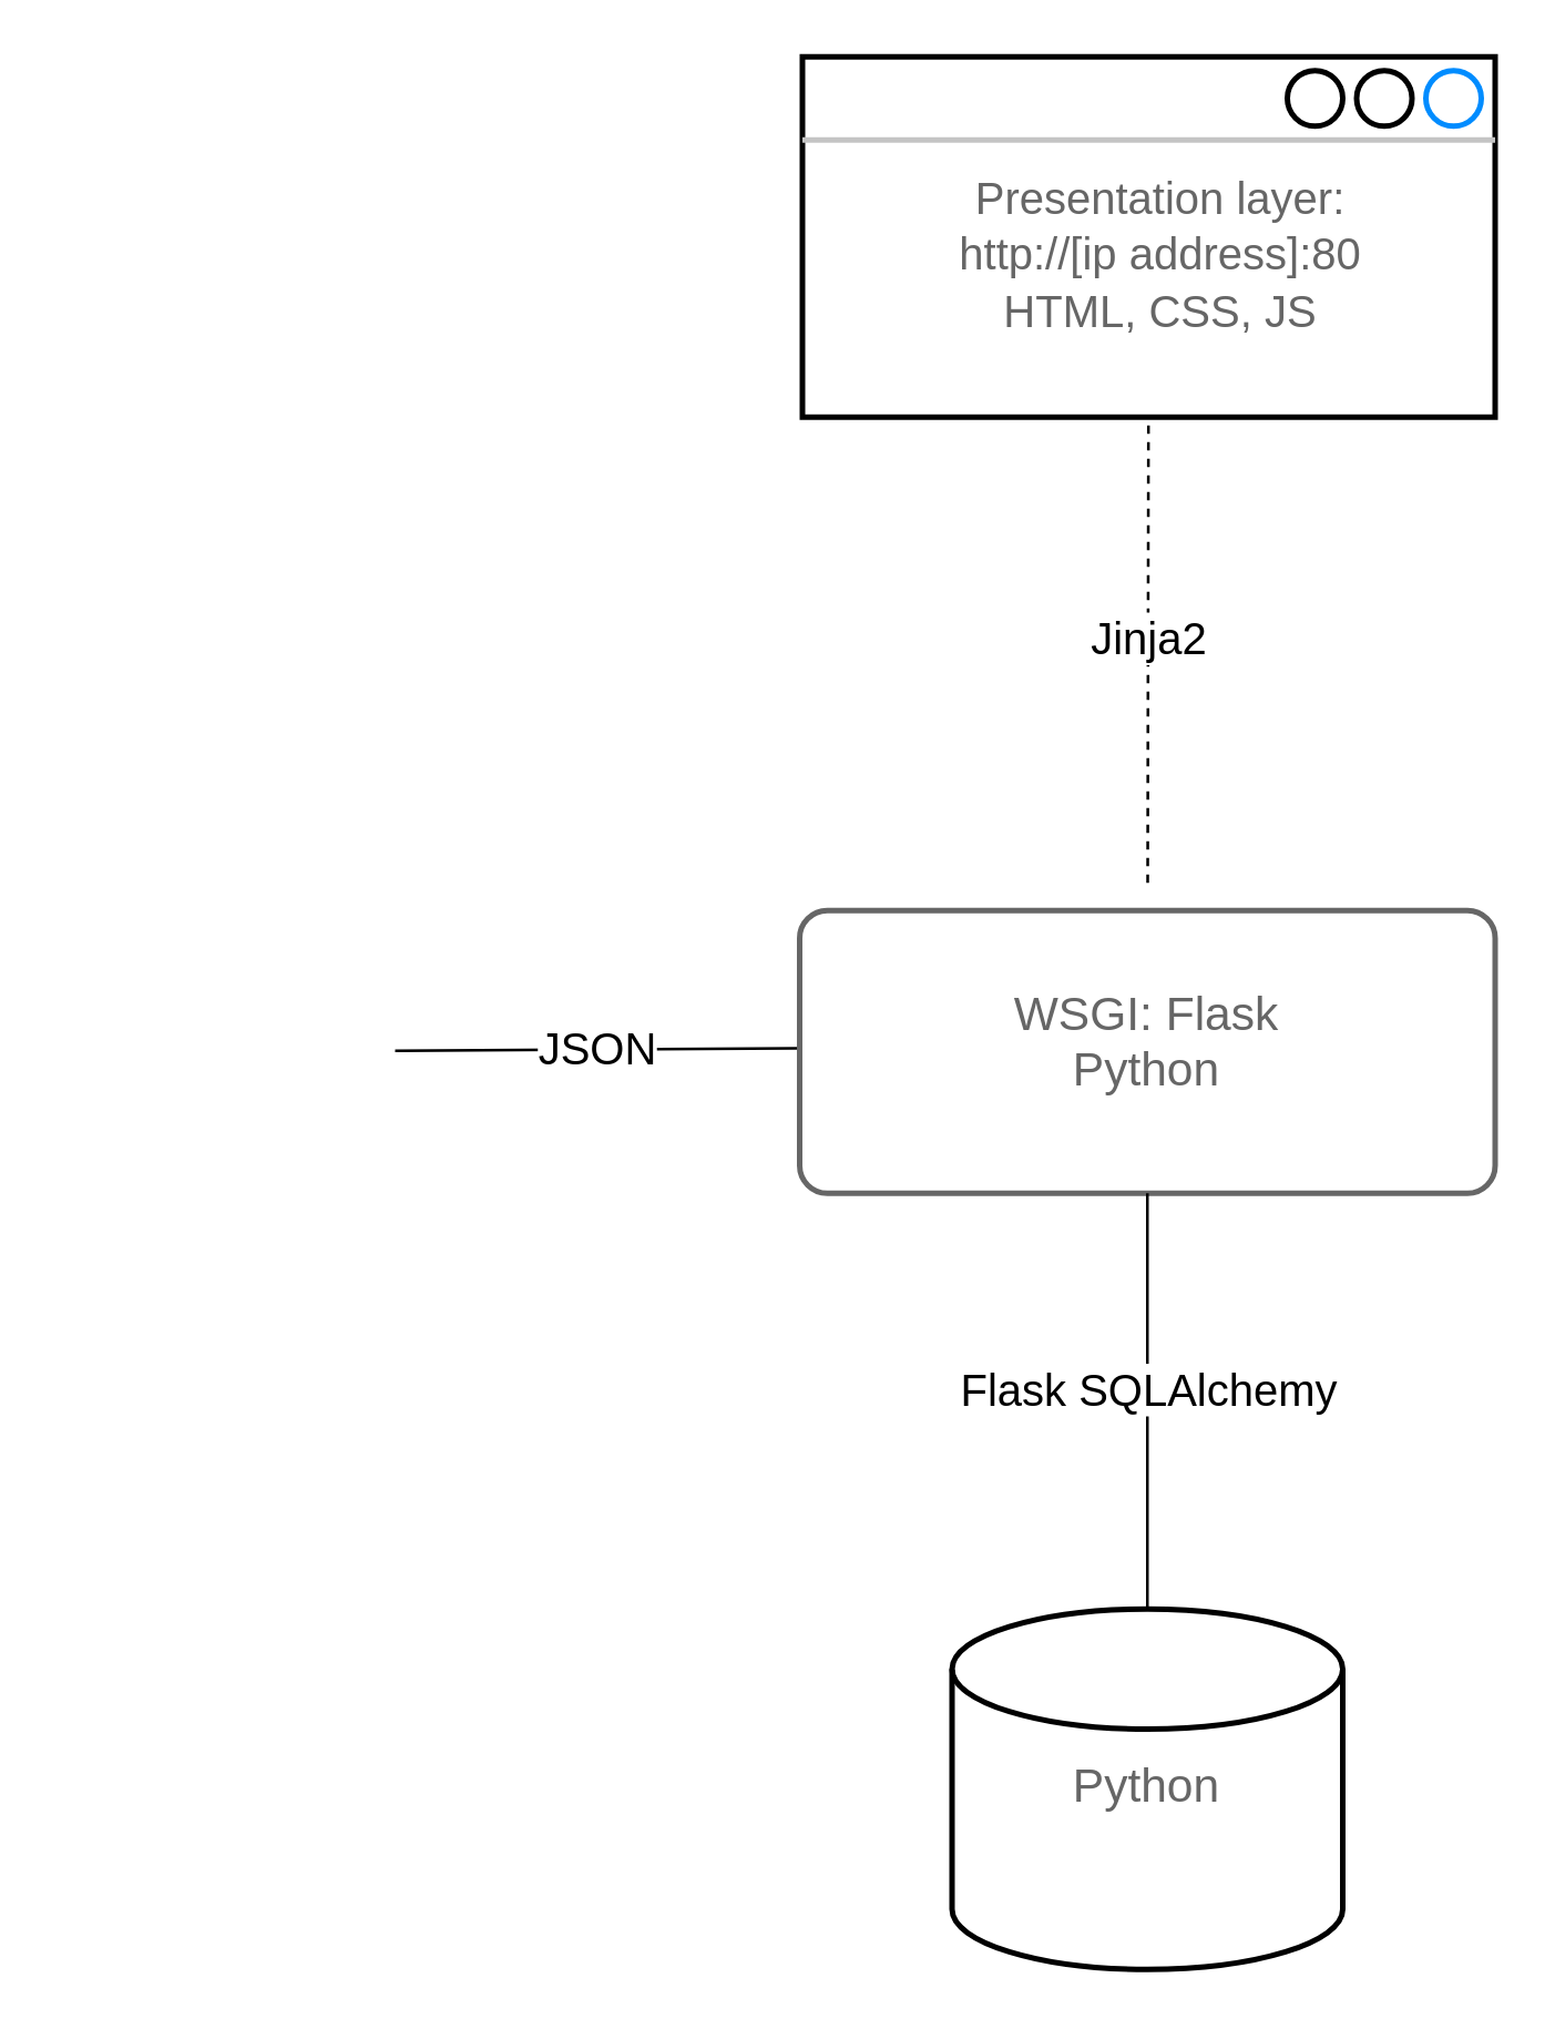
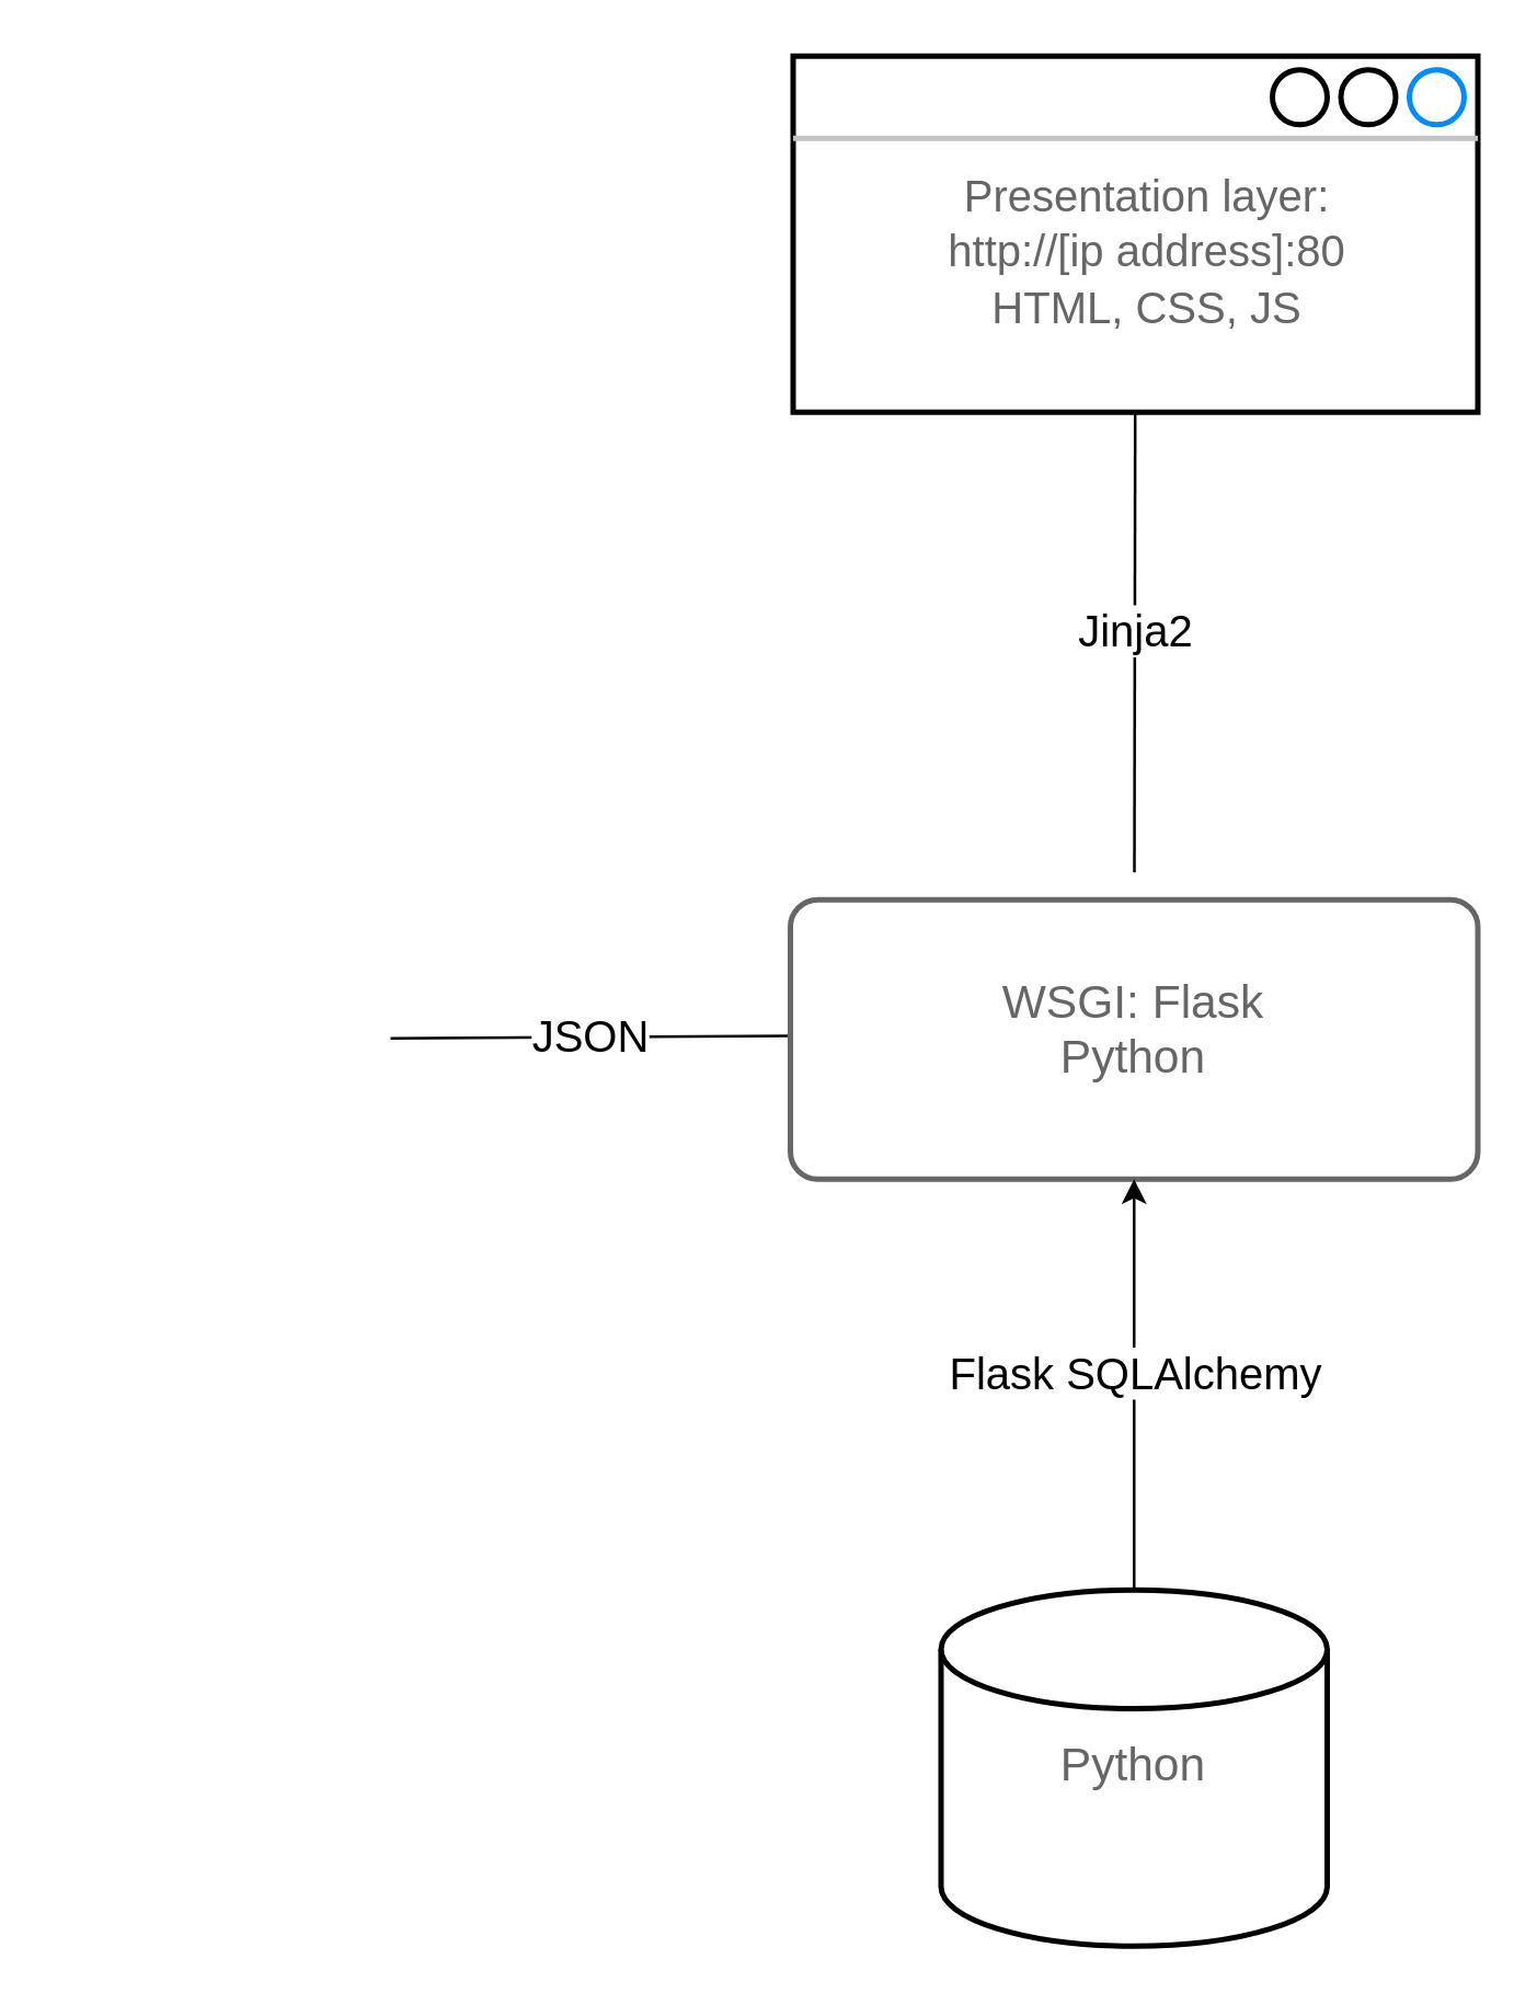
- <mxCell id="7" value="" style="endArrow=none;html=1;rounded=0;fontSize=16;dashed=1;" parent="1" source="3" target="2" edge="1"><mxGeometry width="50" height="50" relative="1" as="geometry"><mxPoint x="390" y="320" as="sourcePoint" /><mxPoint x="440" y="270" as="targetPoint" /></mxGeometry></mxCell>
+ <mxCell id="7" value="" style="endArrow=none;html=1;rounded=0;fontSize=16;" parent="1" source="3" target="2" edge="1"><mxGeometry width="50" height="50" relative="1" as="geometry"><mxPoint x="390" y="320" as="sourcePoint" /><mxPoint x="440" y="270" as="targetPoint" /></mxGeometry></mxCell>
- <mxCell id="9" value="" style="endArrow=none;html=1;rounded=0;fontSize=16;" parent="1" source="5" target="3" edge="1"><mxGeometry width="50" height="50" relative="1" as="geometry"><mxPoint x="390" y="320" as="sourcePoint" /><mxPoint x="440" y="270" as="targetPoint" /></mxGeometry></mxCell>
+ <mxCell id="9" value="" style="endArrow=classic;html=1;rounded=0;fontSize=16;" parent="1" source="5" target="3" edge="1"><mxGeometry width="50" height="50" relative="1" as="geometry"><mxPoint x="390" y="320" as="sourcePoint" /><mxPoint x="440" y="270" as="targetPoint" /></mxGeometry></mxCell>
